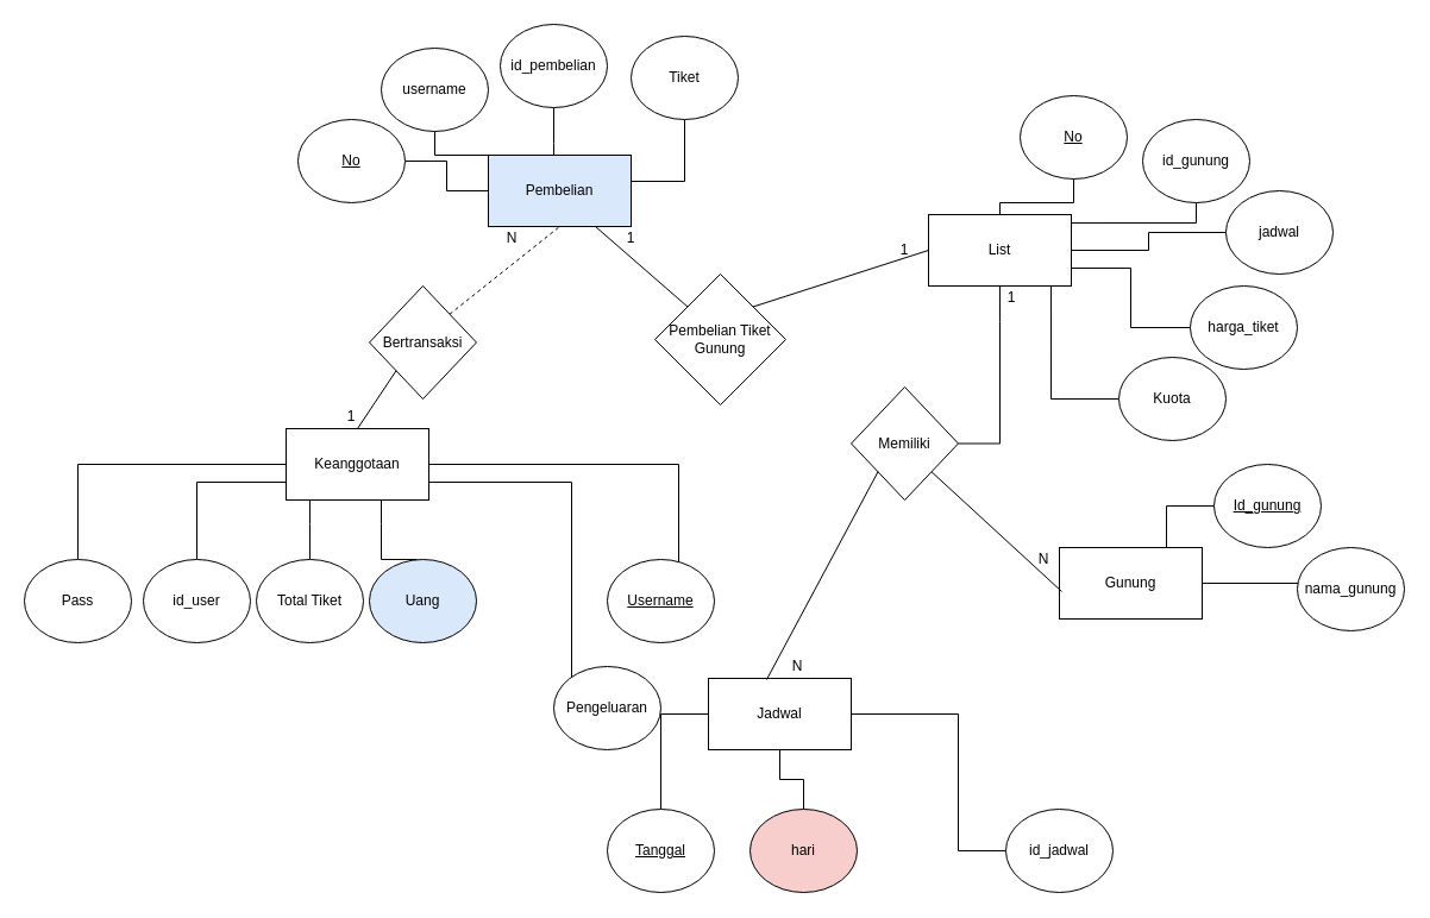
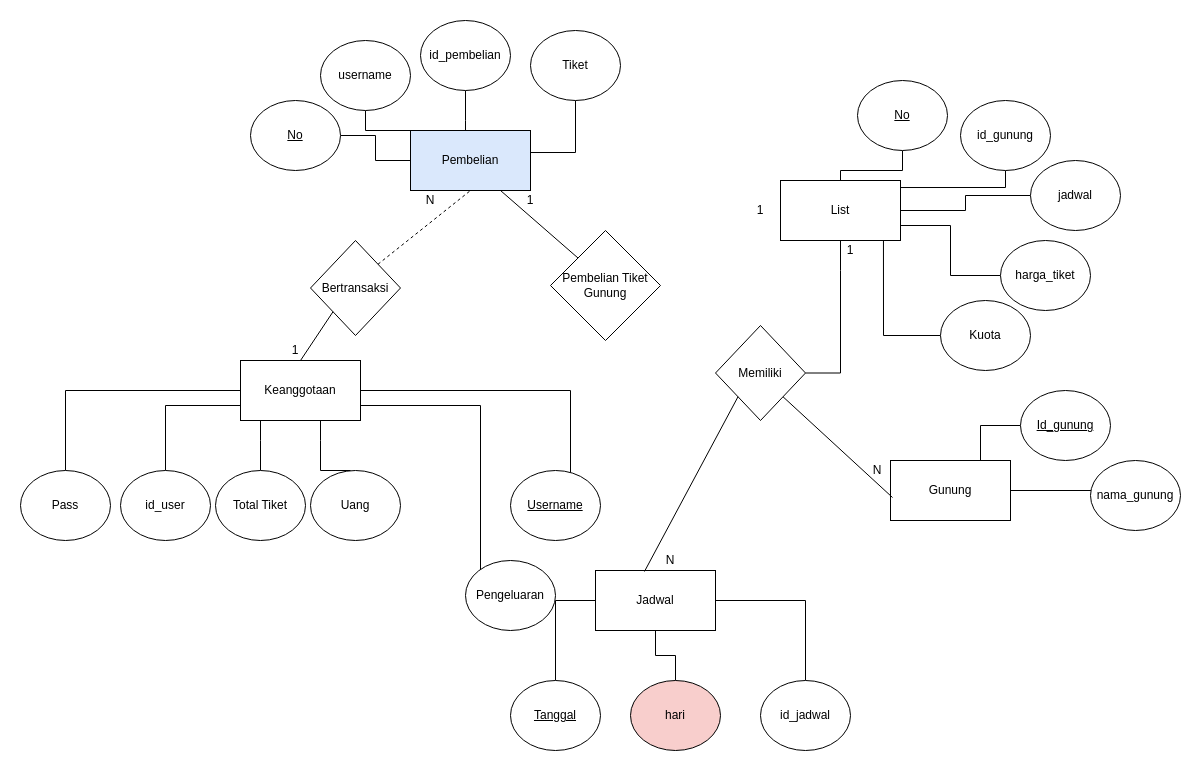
- <mxCell id="48" value="" style="endArrow=none;html=1;exitX=1;exitY=0;exitDx=0;exitDy=0;entryX=0;entryY=0.5;entryDx=0;entryDy=0;" parent="1" source="46" target="4" edge="1"><mxGeometry width="50" height="50" relative="1" as="geometry"><mxPoint x="680" y="340" as="sourcePoint" /><mxPoint x="730" y="290" as="targetPoint" /></mxGeometry></mxCell>
- <mxCell id="10" value="Uang" style="ellipse;whiteSpace=wrap;html=1;fillColor=#dae8fc;" parent="1" vertex="1"><mxGeometry x="310" y="470" width="90" height="70" as="geometry" /></mxCell>
+ <mxCell id="10" value="Uang" style="ellipse;whiteSpace=wrap;html=1;" parent="1" vertex="1"><mxGeometry x="310" y="470" width="90" height="70" as="geometry" /></mxCell>
- <mxCell id="42" value="id_jadwal" style="ellipse;whiteSpace=wrap;html=1;" parent="1" vertex="1"><mxGeometry x="845" y="680" width="90" height="70" as="geometry" /></mxCell>
+ <mxCell id="42" value="id_jadwal" style="ellipse;whiteSpace=wrap;html=1;" parent="1" vertex="1"><mxGeometry x="760" y="680" width="90" height="70" as="geometry" /></mxCell>
